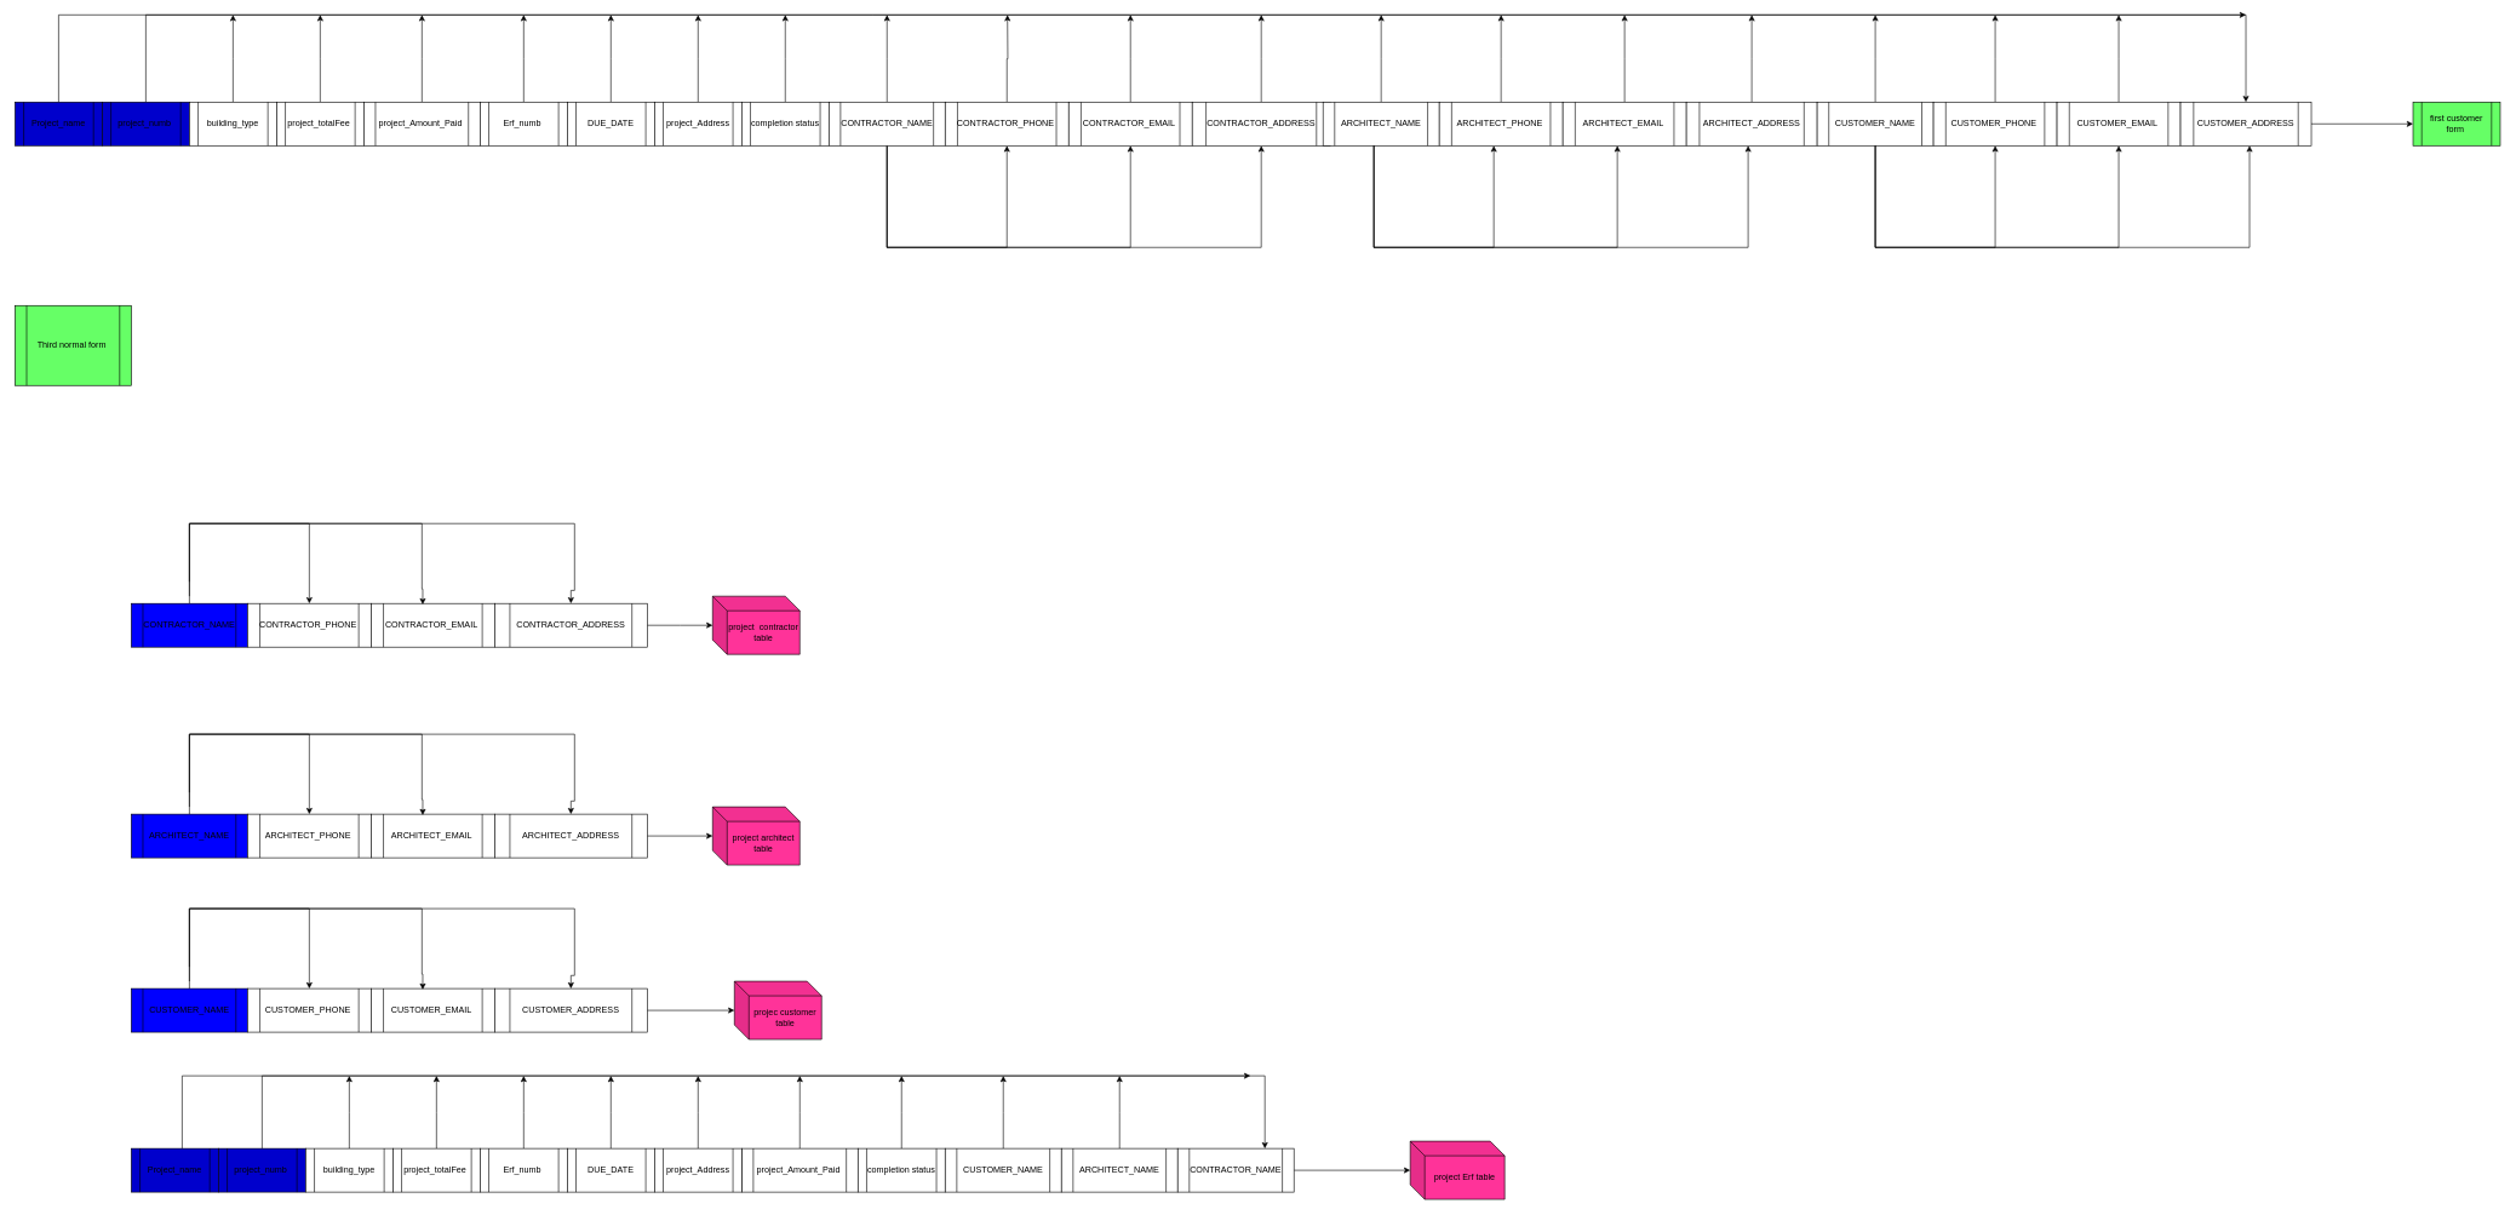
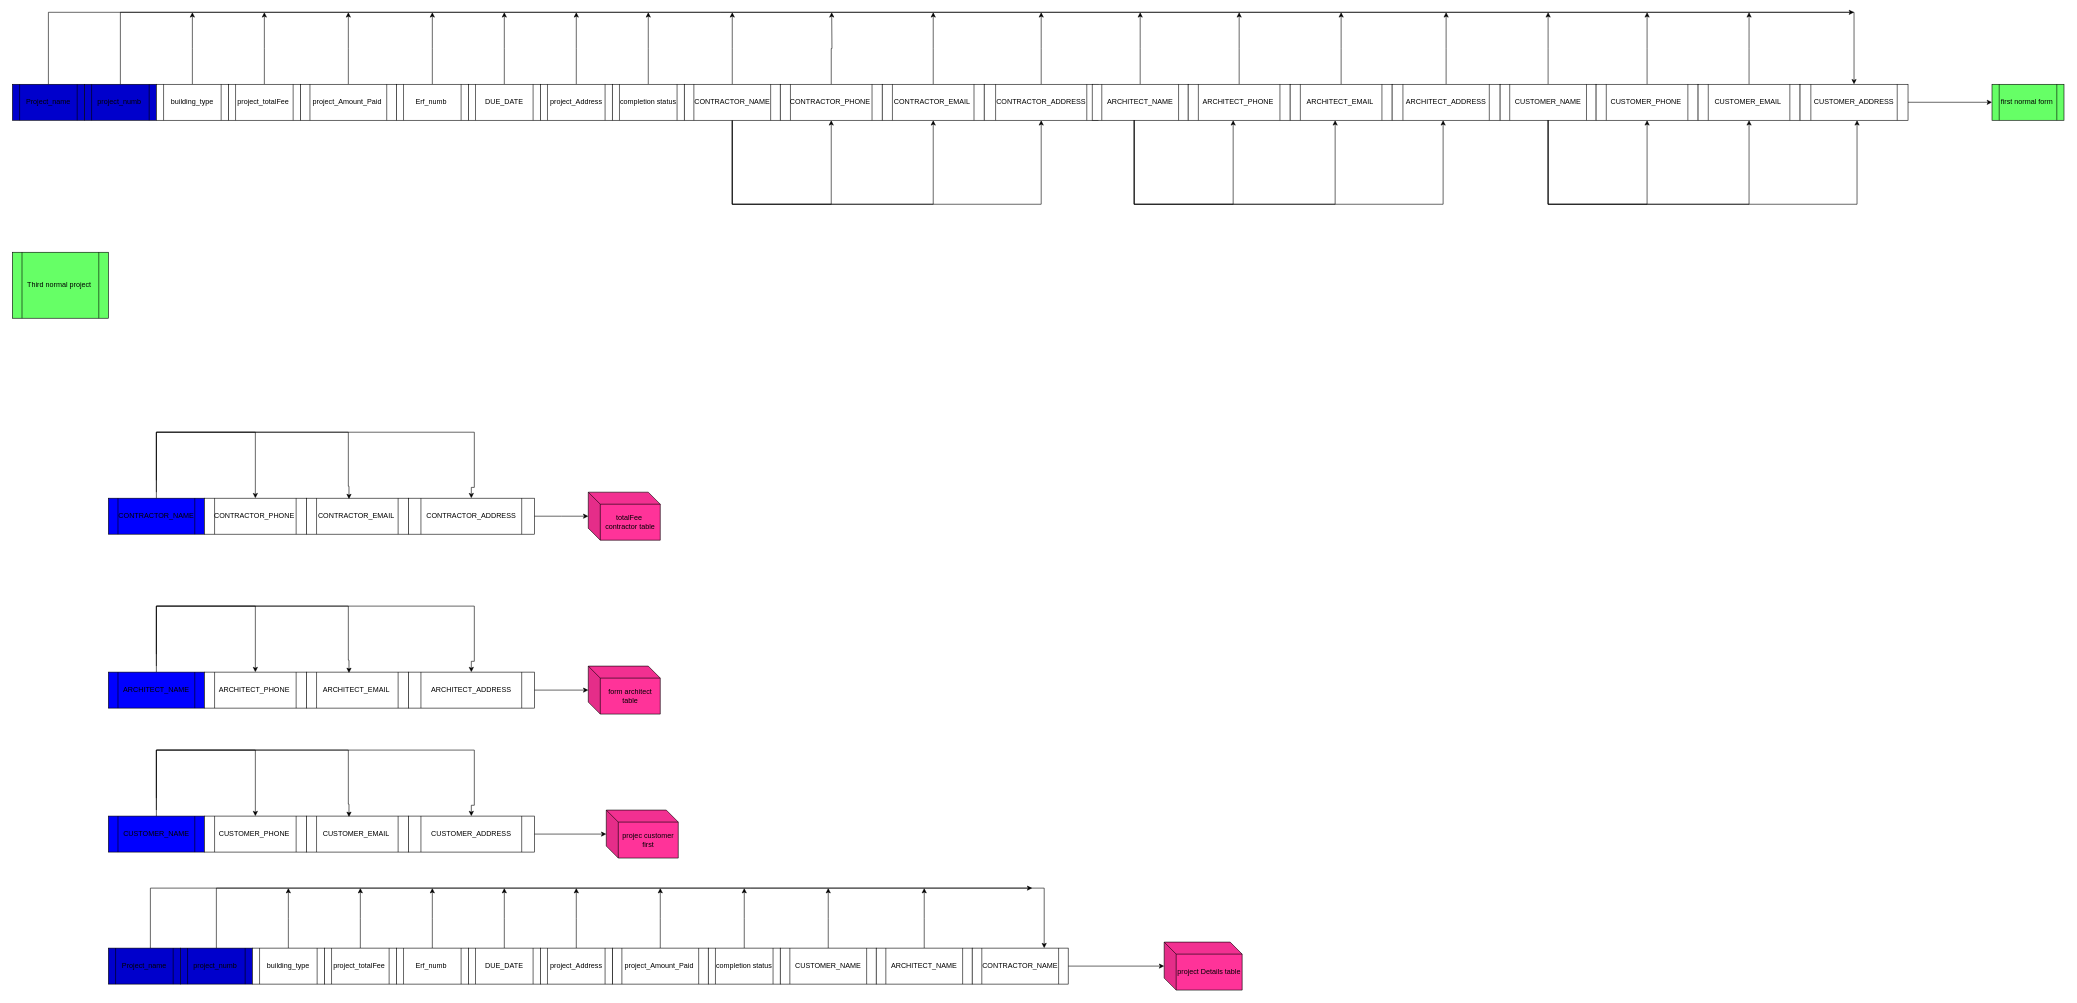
- <mxCell id="53" value="first customer form&amp;nbsp;" style="shape=process;whiteSpace=wrap;html=1;backgroundOutline=1;fillColor=#66FF66;" vertex="1" parent="1"><mxGeometry x="3320" y="140" width="120" height="60" as="geometry" /></mxCell>
+ <mxCell id="53" value="first normal form&amp;nbsp;" style="shape=process;whiteSpace=wrap;html=1;backgroundOutline=1;fillColor=#66FF66;" vertex="1" parent="1"><mxGeometry x="3320" y="140" width="120" height="60" as="geometry" /></mxCell>
- <mxCell id="54" value="Third normal form&amp;nbsp;" style="shape=process;whiteSpace=wrap;html=1;backgroundOutline=1;fillColor=#66FF66;" vertex="1" parent="1"><mxGeometry x="20" y="420" width="160" height="110" as="geometry" /></mxCell>
+ <mxCell id="54" value="Third normal project&amp;nbsp;" style="shape=process;whiteSpace=wrap;html=1;backgroundOutline=1;fillColor=#66FF66;" vertex="1" parent="1"><mxGeometry x="20" y="420" width="160" height="110" as="geometry" /></mxCell>
- <mxCell id="98" value="project&amp;nbsp; contractor table" style="shape=cube;whiteSpace=wrap;html=1;boundedLbl=1;backgroundOutline=1;darkOpacity=0.05;darkOpacity2=0.1;fillColor=#FF3399;" vertex="1" parent="1"><mxGeometry x="980" y="820" width="120" height="80" as="geometry" /></mxCell>
+ <mxCell id="98" value="totalFee&amp;nbsp; contractor table" style="shape=cube;whiteSpace=wrap;html=1;boundedLbl=1;backgroundOutline=1;darkOpacity=0.05;darkOpacity2=0.1;fillColor=#FF3399;" vertex="1" parent="1"><mxGeometry x="980" y="820" width="120" height="80" as="geometry" /></mxCell>
- <mxCell id="99" value="project architect table" style="shape=cube;whiteSpace=wrap;html=1;boundedLbl=1;backgroundOutline=1;darkOpacity=0.05;darkOpacity2=0.1;fillColor=#FF3399;" vertex="1" parent="1"><mxGeometry x="980" y="1109.91" width="120" height="80" as="geometry" /></mxCell>
+ <mxCell id="99" value="form architect table" style="shape=cube;whiteSpace=wrap;html=1;boundedLbl=1;backgroundOutline=1;darkOpacity=0.05;darkOpacity2=0.1;fillColor=#FF3399;" vertex="1" parent="1"><mxGeometry x="980" y="1109.91" width="120" height="80" as="geometry" /></mxCell>
- <mxCell id="100" value="projec customer table" style="shape=cube;whiteSpace=wrap;html=1;boundedLbl=1;backgroundOutline=1;darkOpacity=0.05;darkOpacity2=0.1;fillColor=#FF3399;" vertex="1" parent="1"><mxGeometry x="1010" y="1349.91" width="120" height="80" as="geometry" /></mxCell>
+ <mxCell id="100" value="projec customer first" style="shape=cube;whiteSpace=wrap;html=1;boundedLbl=1;backgroundOutline=1;darkOpacity=0.05;darkOpacity2=0.1;fillColor=#FF3399;" vertex="1" parent="1"><mxGeometry x="1010" y="1349.91" width="120" height="80" as="geometry" /></mxCell>
- <mxCell id="101" value="project Erf table" style="shape=cube;whiteSpace=wrap;html=1;boundedLbl=1;backgroundOutline=1;darkOpacity=0.05;darkOpacity2=0.1;fillColor=#FF3399;" vertex="1" parent="1"><mxGeometry x="1940" y="1570" width="130" height="80" as="geometry" /></mxCell>
+ <mxCell id="101" value="project Details table" style="shape=cube;whiteSpace=wrap;html=1;boundedLbl=1;backgroundOutline=1;darkOpacity=0.05;darkOpacity2=0.1;fillColor=#FF3399;" vertex="1" parent="1"><mxGeometry x="1940" y="1570" width="130" height="80" as="geometry" /></mxCell>
